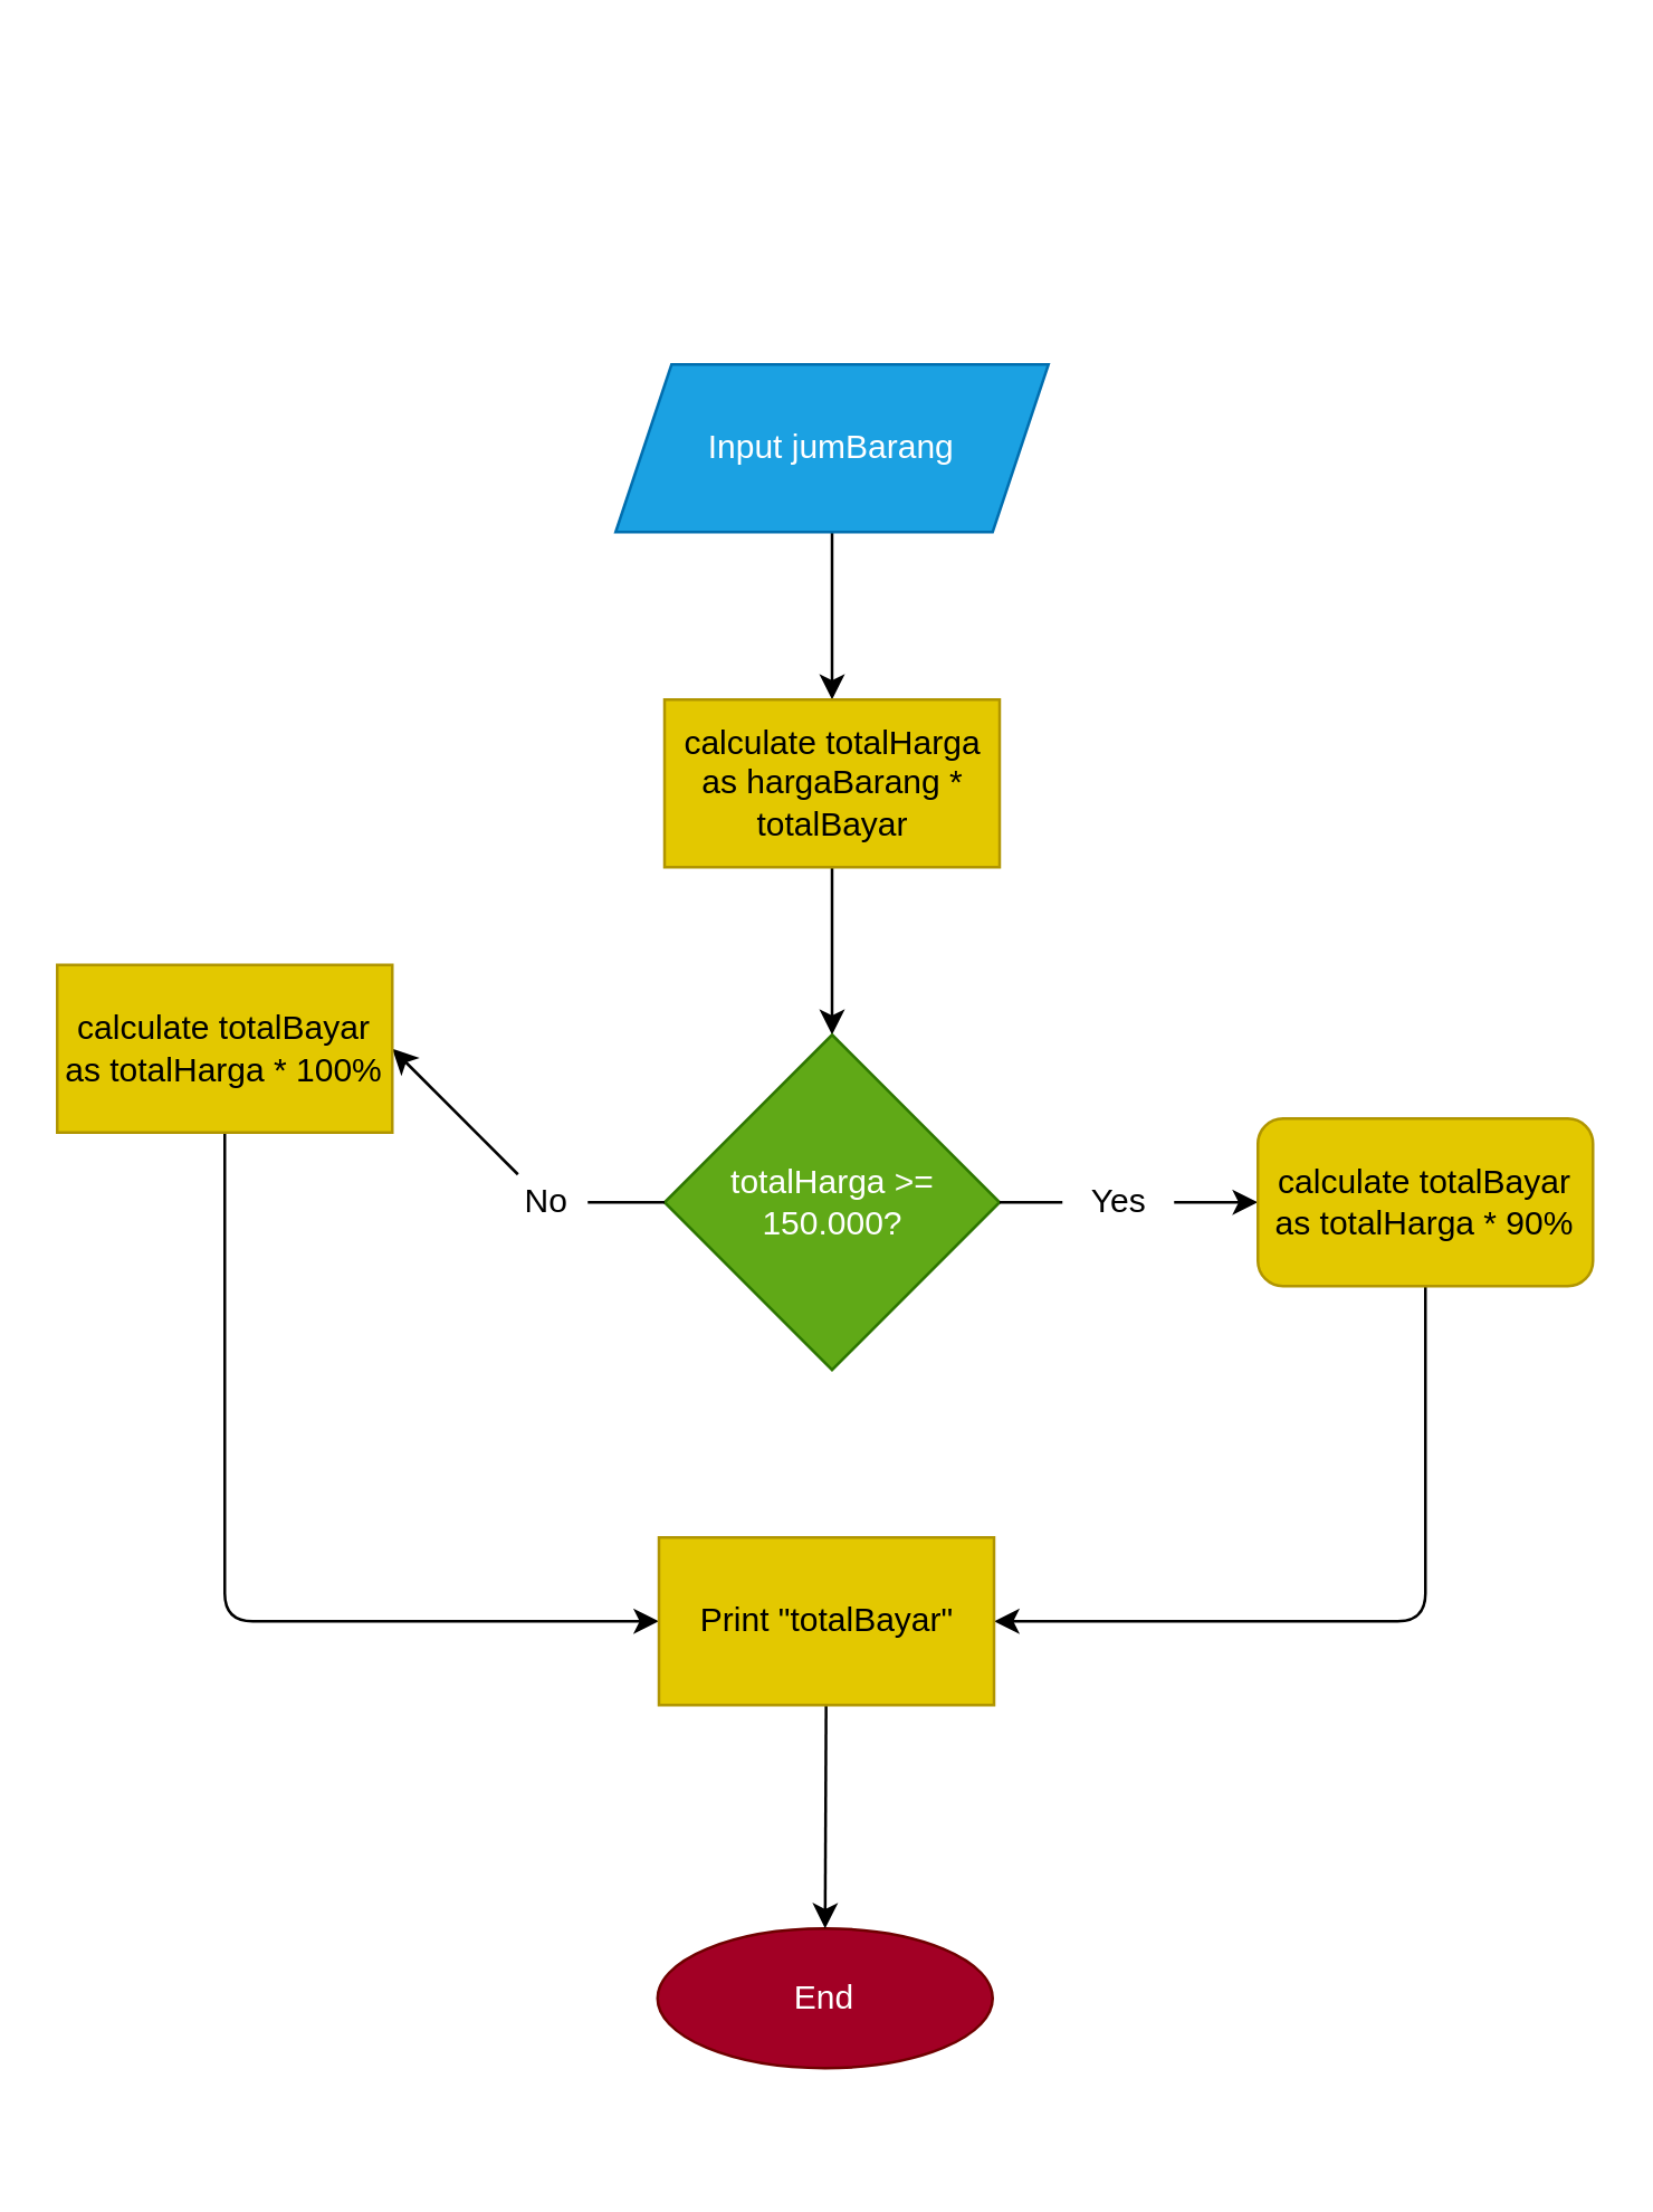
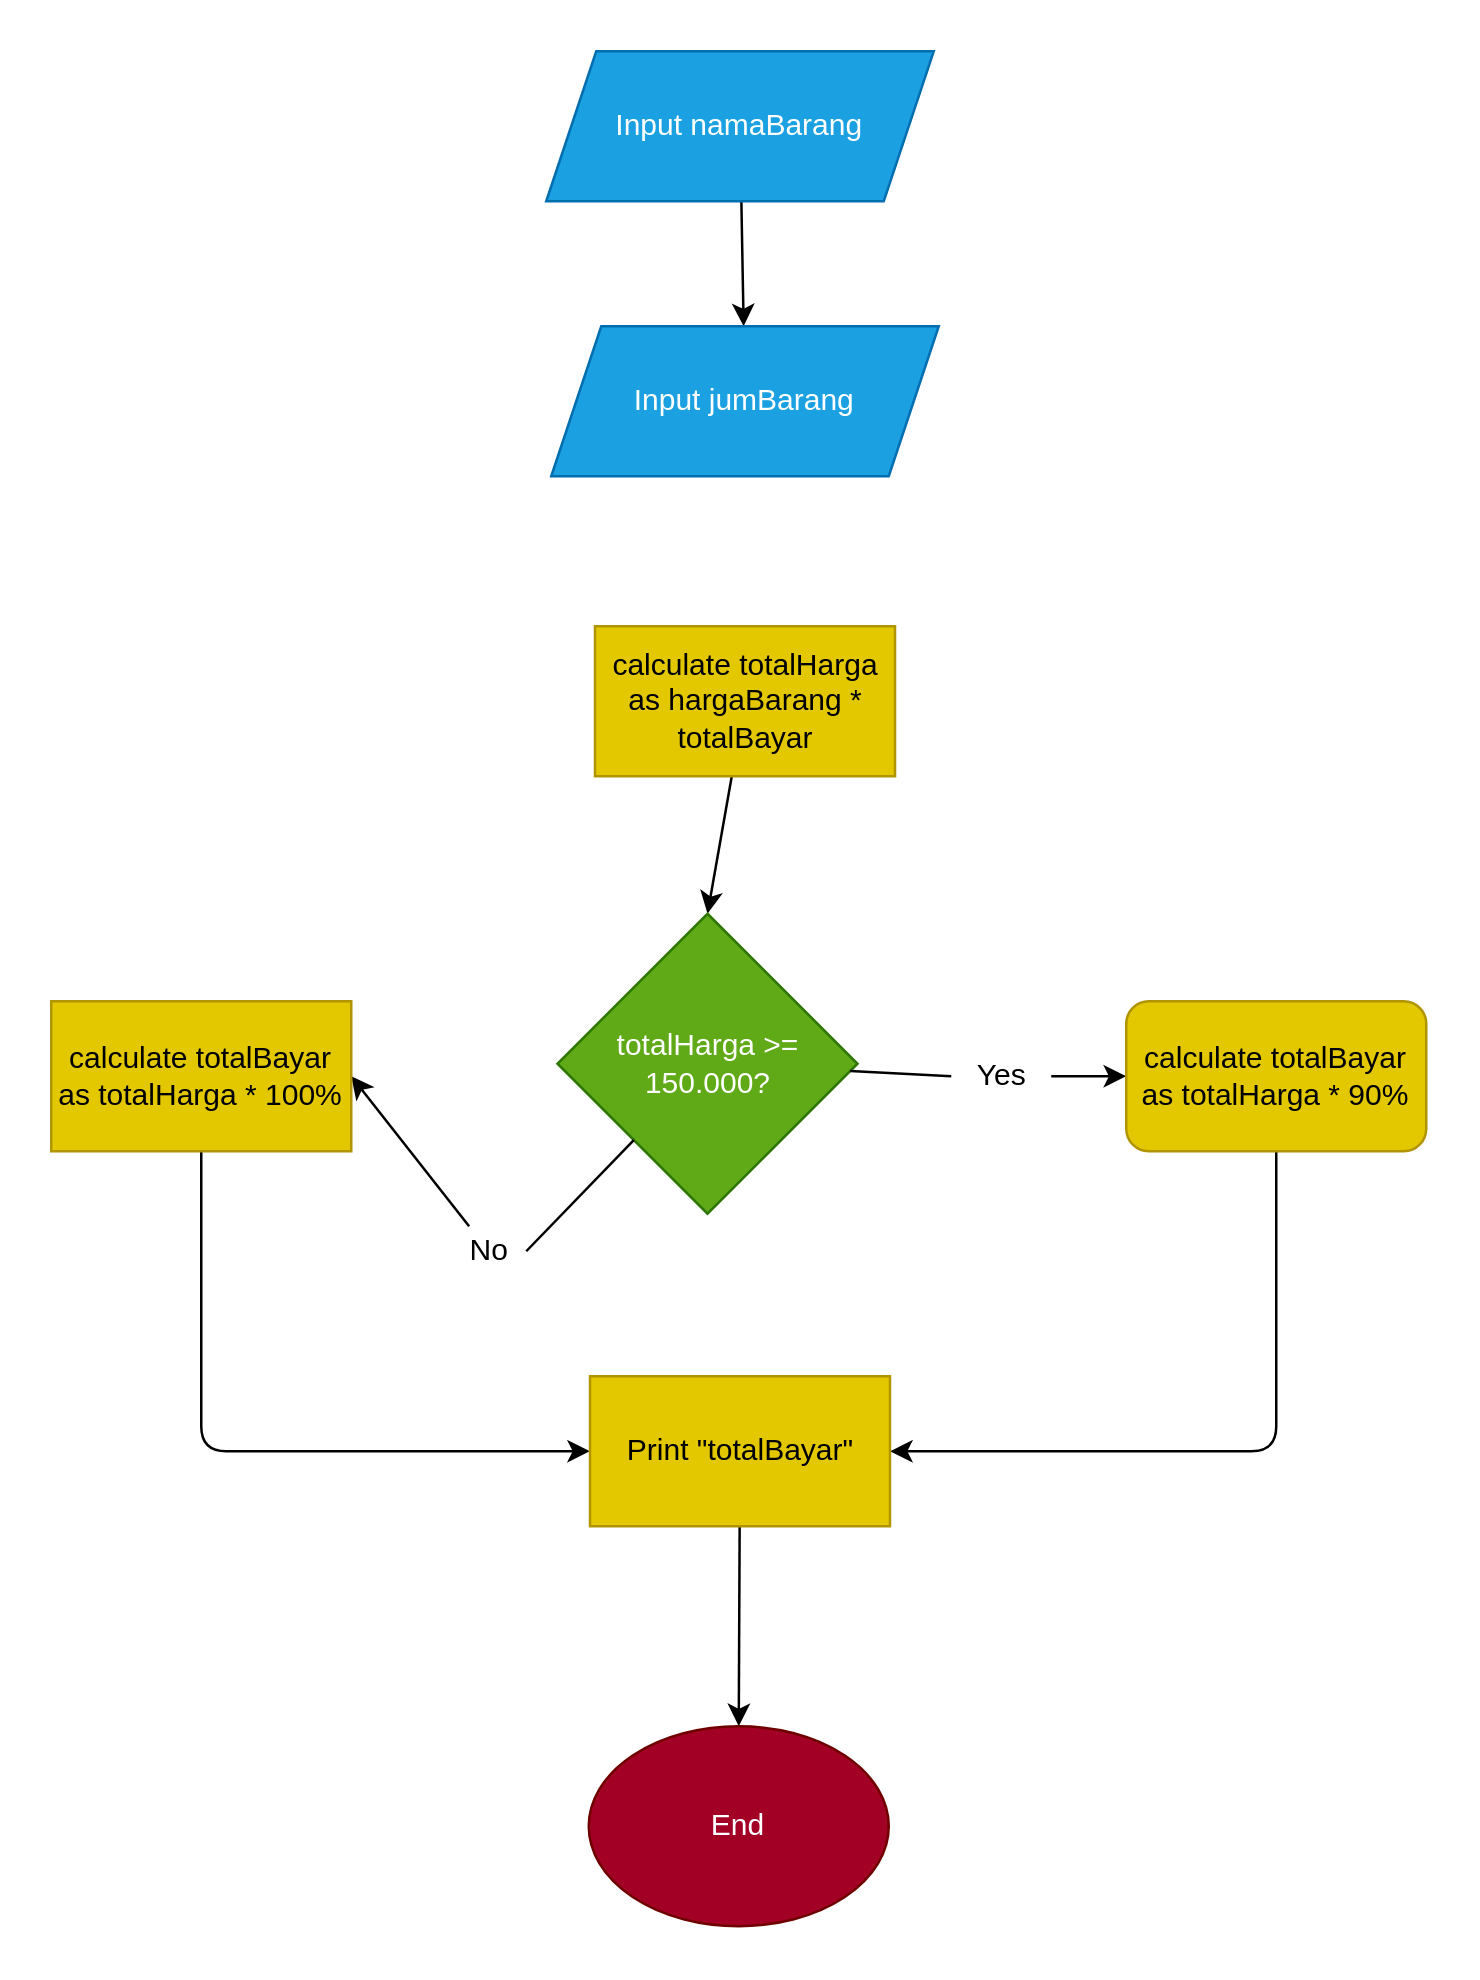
+ <mxCell id="4" value="Input namaBarang" style="shape=parallelogram;perimeter=parallelogramPerimeter;whiteSpace=wrap;html=1;fixedSize=1;fillColor=#1ba1e2;fontColor=#ffffff;strokeColor=#006EAF;" vertex="1" parent="1"><mxGeometry x="218" y="20" width="155" height="60" as="geometry" /></mxCell>
+ <mxCell id="3" style="edgeStyle=none;html=1;" edge="1" parent="1" source="4" target="6"><mxGeometry relative="1" as="geometry" /></mxCell>
- <mxCell id="5" style="edgeStyle=none;html=1;" edge="1" parent="1" source="6" target="8"><mxGeometry relative="1" as="geometry" /></mxCell>
- <mxCell id="13" value="&lt;span&gt;calculate totalBayar as totalHarga * 100%&lt;/span&gt;" style="rounded=0;whiteSpace=wrap;html=1;fillColor=#e3c800;fontColor=#000000;strokeColor=#B09500;" vertex="1" parent="1"><mxGeometry x="20" y="345" width="120" height="60" as="geometry" /></mxCell>
+ <mxCell id="13" value="&lt;span&gt;calculate totalBayar as totalHarga * 100%&lt;/span&gt;" style="rounded=0;whiteSpace=wrap;html=1;fillColor=#e3c800;fontColor=#000000;strokeColor=#B09500;" vertex="1" parent="1"><mxGeometry x="20" y="400" width="120" height="60" as="geometry" /></mxCell>
- <mxCell id="18" value="No" style="text;html=1;align=center;verticalAlign=middle;resizable=0;points=[];autosize=1;strokeColor=none;fillColor=none;" vertex="1" parent="1"><mxGeometry x="180" y="420" width="30" height="20" as="geometry" /></mxCell>
+ <mxCell id="18" value="No" style="text;html=1;align=center;verticalAlign=middle;resizable=0;points=[];autosize=1;strokeColor=none;fillColor=none;" vertex="1" parent="1"><mxGeometry x="180" y="490" width="30" height="20" as="geometry" /></mxCell>
- <mxCell id="11" value="totalHarga &amp;gt;= 150.000?" style="rhombus;whiteSpace=wrap;html=1;fillColor=#60a917;fontColor=#ffffff;strokeColor=#2D7600;" vertex="1" parent="1"><mxGeometry x="237.5" y="370" width="120" height="120" as="geometry" /></mxCell>
+ <mxCell id="11" value="totalHarga &amp;gt;= 150.000?" style="rhombus;whiteSpace=wrap;html=1;fillColor=#60a917;fontColor=#ffffff;strokeColor=#2D7600;" vertex="1" parent="1"><mxGeometry x="222.5" y="365" width="120" height="120" as="geometry" /></mxCell>
- <mxCell id="2" value="End" style="ellipse;whiteSpace=wrap;html=1;fillColor=#a20025;fontColor=#ffffff;strokeColor=#6F0000;" vertex="1" parent="1"><mxGeometry x="235" y="690" width="120" height="50" as="geometry" /></mxCell>
+ <mxCell id="2" value="End" style="ellipse;whiteSpace=wrap;html=1;fillColor=#a20025;fontColor=#ffffff;strokeColor=#6F0000;" vertex="1" parent="1"><mxGeometry x="235" y="690" width="120" height="80" as="geometry" /></mxCell>
